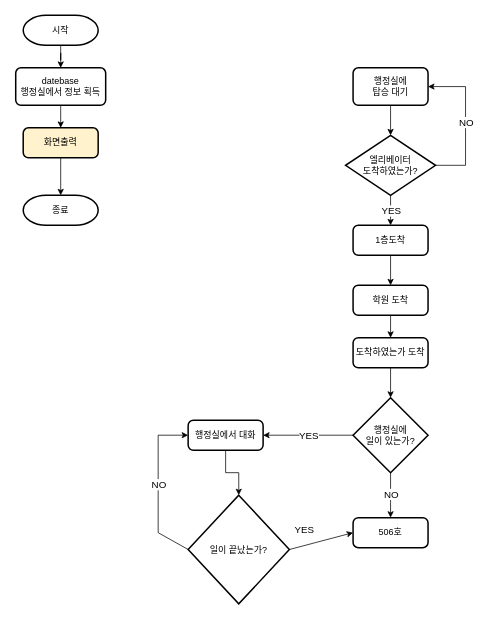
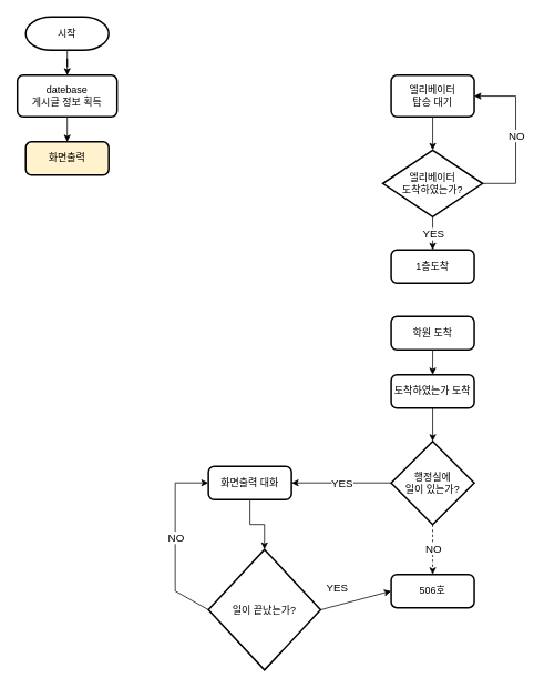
- <mxCell id="5" value="datebase &lt;br&gt;행정실에서 정보 획득" style="rounded=1;whiteSpace=wrap;html=1;absoluteArcSize=1;arcSize=14;strokeWidth=2;" vertex="1" parent="1"><mxGeometry x="20" y="90" width="120" height="50" as="geometry" /></mxCell>
+ <mxCell id="5" value="datebase &lt;br&gt;게시글 정보 획득" style="rounded=1;whiteSpace=wrap;html=1;absoluteArcSize=1;arcSize=14;strokeWidth=2;" vertex="1" parent="1"><mxGeometry x="20" y="90" width="120" height="50" as="geometry" /></mxCell>
- <mxCell id="13" value="행정실에&lt;br&gt;탑승 대기" style="rounded=1;whiteSpace=wrap;html=1;absoluteArcSize=1;arcSize=14;strokeWidth=2;" vertex="1" parent="1"><mxGeometry x="470" y="90" width="100" height="50" as="geometry" /></mxCell>
+ <mxCell id="13" value="엘리베이터&lt;br&gt;탑승 대기" style="rounded=1;whiteSpace=wrap;html=1;absoluteArcSize=1;arcSize=14;strokeWidth=2;" vertex="1" parent="1"><mxGeometry x="470" y="90" width="100" height="50" as="geometry" /></mxCell>
- <mxCell id="6" style="edgeStyle=orthogonalEdgeStyle;rounded=0;orthogonalLoop=1;jettySize=auto;html=1;exitX=0.5;exitY=1;exitDx=0;exitDy=0;entryX=0.5;entryY=0;entryDx=0;entryDy=0;entryPerimeter=0;" edge="1" parent="1" source="7" target="8"><mxGeometry relative="1" as="geometry" /></mxCell>
- <mxCell id="8" value="종료" style="strokeWidth=2;html=1;shape=mxgraph.flowchart.terminator;whiteSpace=wrap;" vertex="1" parent="1"><mxGeometry x="30" y="260" width="100" height="40" as="geometry" /></mxCell>
- <mxCell id="9" style="edgeStyle=orthogonalEdgeStyle;rounded=0;orthogonalLoop=1;jettySize=auto;html=1;exitX=0.5;exitY=1;exitDx=0;exitDy=0;entryX=0.5;entryY=0;entryDx=0;entryDy=0;" edge="1" parent="1" source="10" target="19"><mxGeometry relative="1" as="geometry" /></mxCell>
- <mxCell id="25" value="행정실에서 대화" style="rounded=1;whiteSpace=wrap;html=1;absoluteArcSize=1;arcSize=14;strokeWidth=2;" vertex="1" parent="1"><mxGeometry x="250" y="560" width="100" height="40" as="geometry" /></mxCell>
+ <mxCell id="25" value="화면출력 대화" style="rounded=1;whiteSpace=wrap;html=1;absoluteArcSize=1;arcSize=14;strokeWidth=2;" vertex="1" parent="1"><mxGeometry x="250" y="560" width="100" height="40" as="geometry" /></mxCell>
- <mxCell id="32" value="" style="endArrow=classic;html=1;rounded=0;exitX=0.5;exitY=1;exitDx=0;exitDy=0;exitPerimeter=0;entryX=0.5;entryY=0;entryDx=0;entryDy=0;" edge="1" parent="1" source="20" target="23"><mxGeometry relative="1" as="geometry"><mxPoint x="680" y="700" as="sourcePoint" /><mxPoint x="680" y="570" as="targetPoint" /><Array as="points"><mxPoint x="520" y="670" /></Array></mxGeometry></mxCell>
+ <mxCell id="32" value="" style="endArrow=classic;html=1;rounded=0;exitX=0.5;exitY=1;exitDx=0;exitDy=0;exitPerimeter=0;entryX=0.5;entryY=0;entryDx=0;entryDy=0;dashed=1;" edge="1" parent="1" source="20" target="23"><mxGeometry relative="1" as="geometry"><mxPoint x="680" y="700" as="sourcePoint" /><mxPoint x="680" y="570" as="targetPoint" /><Array as="points"><mxPoint x="520" y="670" /></Array></mxGeometry></mxCell>
